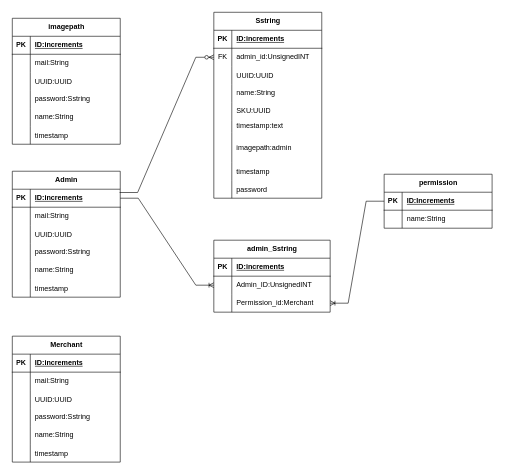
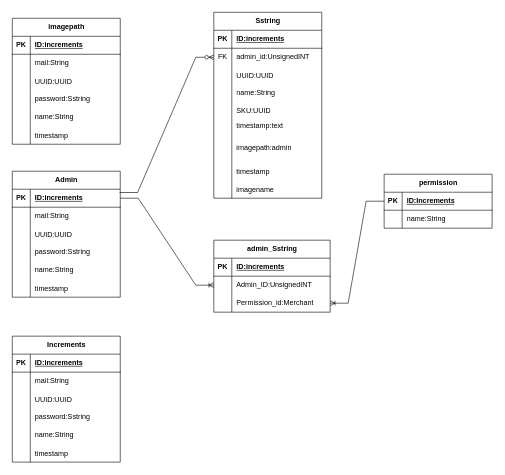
- <mxCell id="29" value="password" style="shape=partialRectangle;connectable=0;fillColor=none;top=0;left=0;bottom=0;right=0;align=left;spacingLeft=6;overflow=hidden;" parent="27" vertex="1"><mxGeometry x="30" width="150" height="30" as="geometry"><mxRectangle width="150" height="30" as="alternateBounds" /></mxGeometry></mxCell>
+ <mxCell id="29" value="imagename" style="shape=partialRectangle;connectable=0;fillColor=none;top=0;left=0;bottom=0;right=0;align=left;spacingLeft=6;overflow=hidden;" parent="27" vertex="1"><mxGeometry x="30" width="150" height="30" as="geometry"><mxRectangle width="150" height="30" as="alternateBounds" /></mxGeometry></mxCell>
- <mxCell id="90" value="Merchant" style="shape=table;startSize=30;container=1;collapsible=1;childLayout=tableLayout;fixedRows=1;rowLines=0;fontStyle=1;align=center;resizeLast=1;html=1;" parent="1" vertex="1"><mxGeometry x="20" y="560" width="180" height="210" as="geometry" /></mxCell>
+ <mxCell id="90" value="Increments" style="shape=table;startSize=30;container=1;collapsible=1;childLayout=tableLayout;fixedRows=1;rowLines=0;fontStyle=1;align=center;resizeLast=1;html=1;" parent="1" vertex="1"><mxGeometry x="20" y="560" width="180" height="210" as="geometry" /></mxCell>
